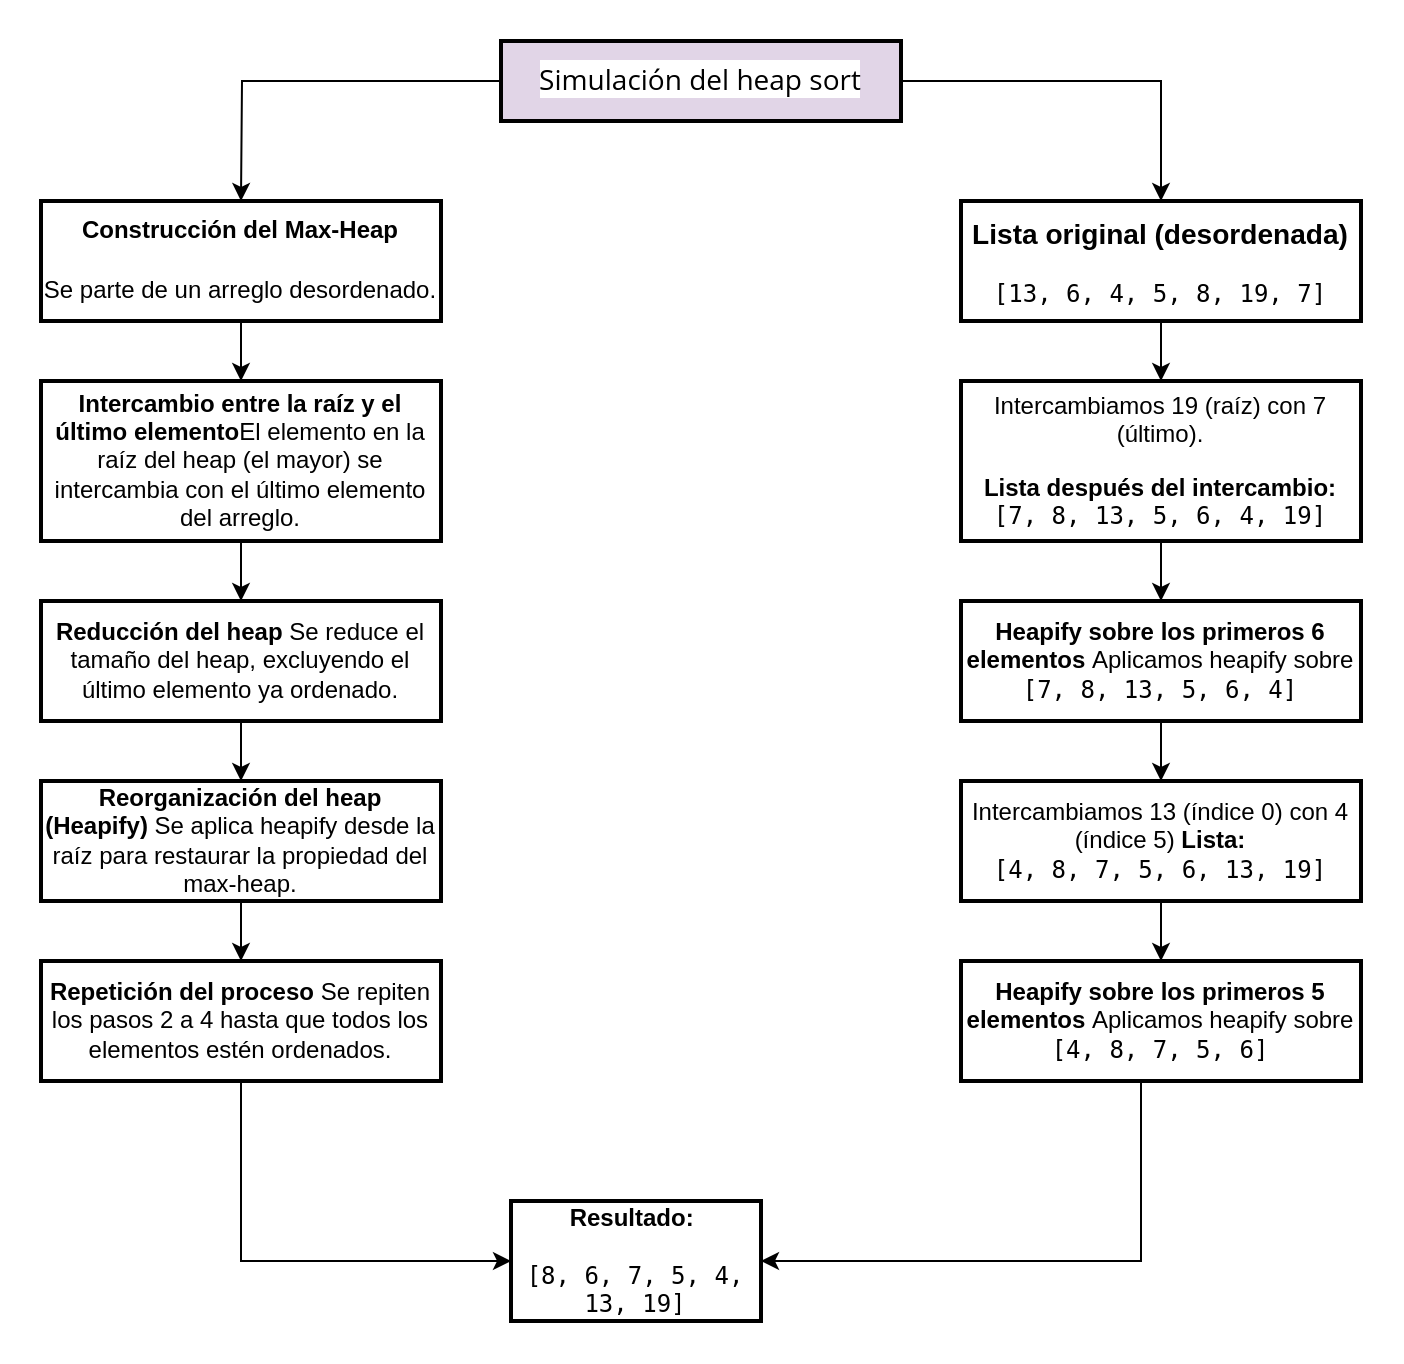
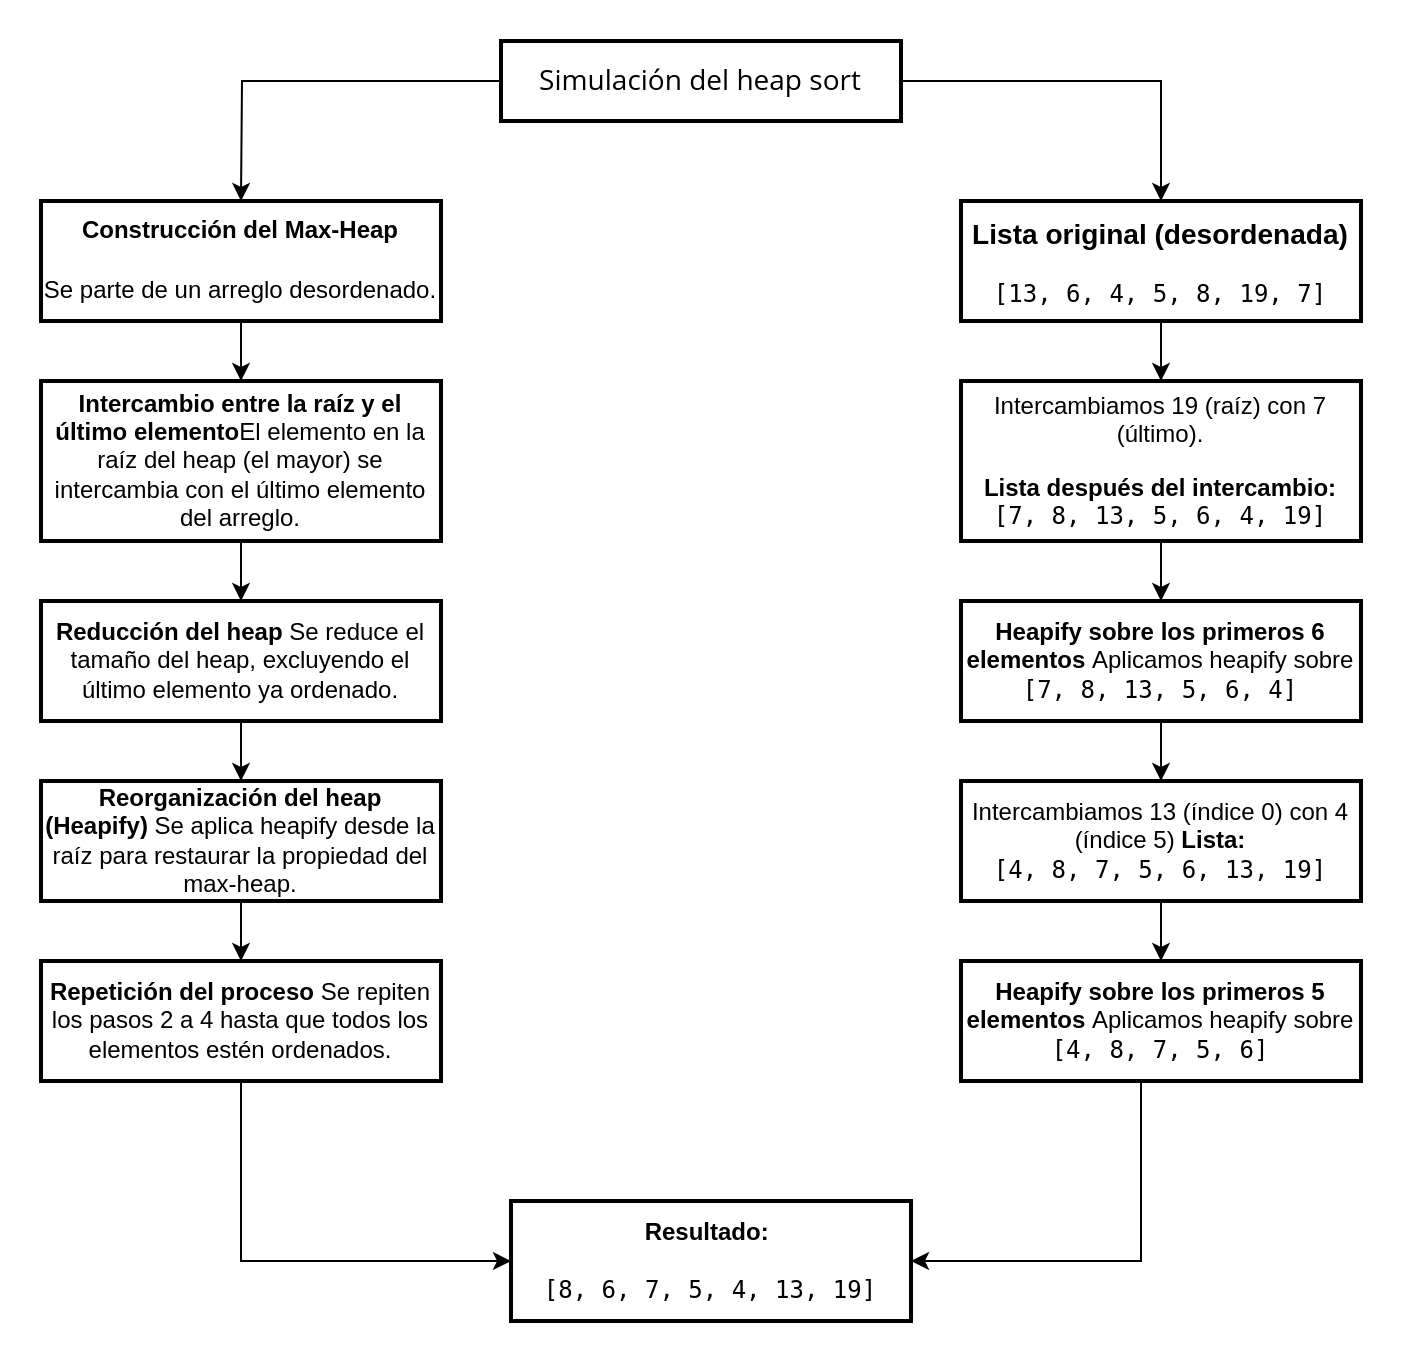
- <mxCell id="4" value="&lt;span style=&quot;font-family: &amp;quot;Open Sans&amp;quot;, Helvetica, Arial, sans-serif; font-size: 14px; text-align: justify; white-space-collapse: preserve; background-color: rgb(255, 255, 255);&quot;&gt;Simulación del&amp;nbsp;heap sort&lt;/span&gt;" style="rounded=1;whiteSpace=wrap;html=1;absoluteArcSize=1;arcSize=0;strokeWidth=2;fillColor=#e1d5e7;" vertex="1" parent="1"><mxGeometry x="250" y="20" width="200" height="40" as="geometry" /></mxCell>
+ <mxCell id="4" value="&lt;span style=&quot;font-family: &amp;quot;Open Sans&amp;quot;, Helvetica, Arial, sans-serif; font-size: 14px; text-align: justify; white-space-collapse: preserve; background-color: rgb(255, 255, 255);&quot;&gt;Simulación del&amp;nbsp;heap sort&lt;/span&gt;" style="rounded=1;whiteSpace=wrap;html=1;absoluteArcSize=1;arcSize=0;strokeWidth=2;" vertex="1" parent="1"><mxGeometry x="250" y="20" width="200" height="40" as="geometry" /></mxCell>
- <mxCell id="24" value="&lt;strong&gt;Resultado:&lt;/strong&gt;&amp;nbsp;&lt;div&gt;&amp;nbsp; &lt;br/&gt;&lt;code&gt;[8, 6, 7, 5, 4, 13, 19]&lt;/code&gt;&lt;/div&gt;" style="rounded=1;whiteSpace=wrap;html=1;absoluteArcSize=1;arcSize=0;strokeWidth=2;" vertex="1" parent="1"><mxGeometry x="255" y="600" width="125" height="60" as="geometry" /></mxCell>
+ <mxCell id="24" value="&lt;strong&gt;Resultado:&lt;/strong&gt;&amp;nbsp;&lt;div&gt;&amp;nbsp; &lt;br/&gt;&lt;code&gt;[8, 6, 7, 5, 4, 13, 19]&lt;/code&gt;&lt;/div&gt;" style="rounded=1;whiteSpace=wrap;html=1;absoluteArcSize=1;arcSize=0;strokeWidth=2;" vertex="1" parent="1"><mxGeometry x="255" y="600" width="200" height="60" as="geometry" /></mxCell>
